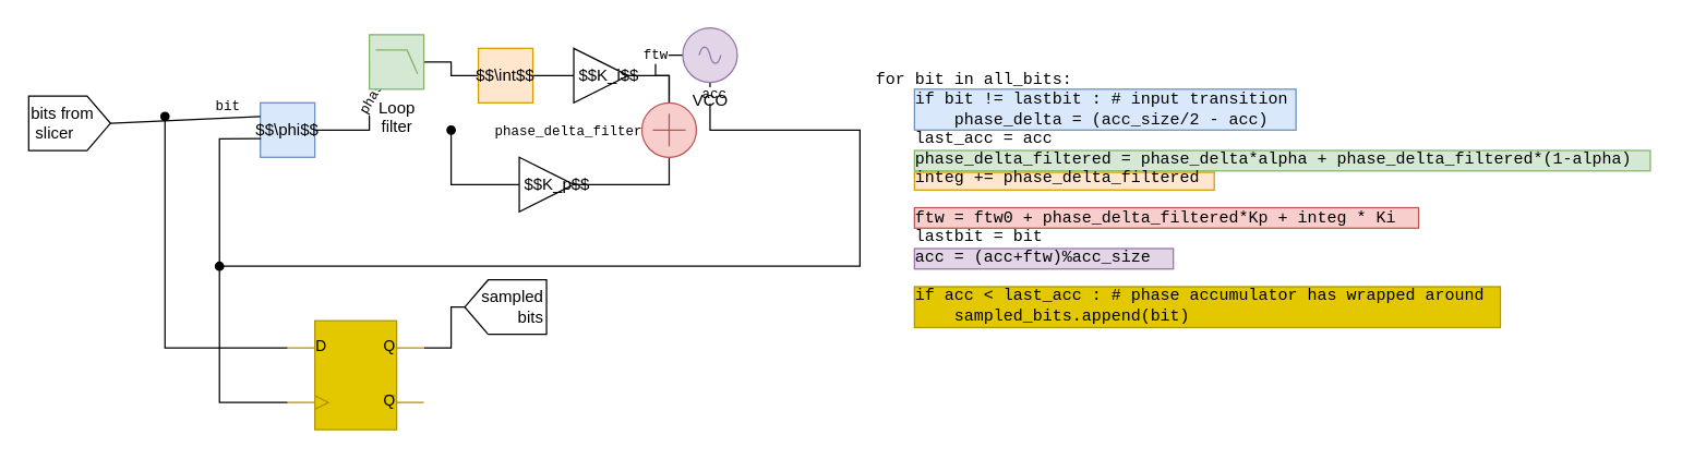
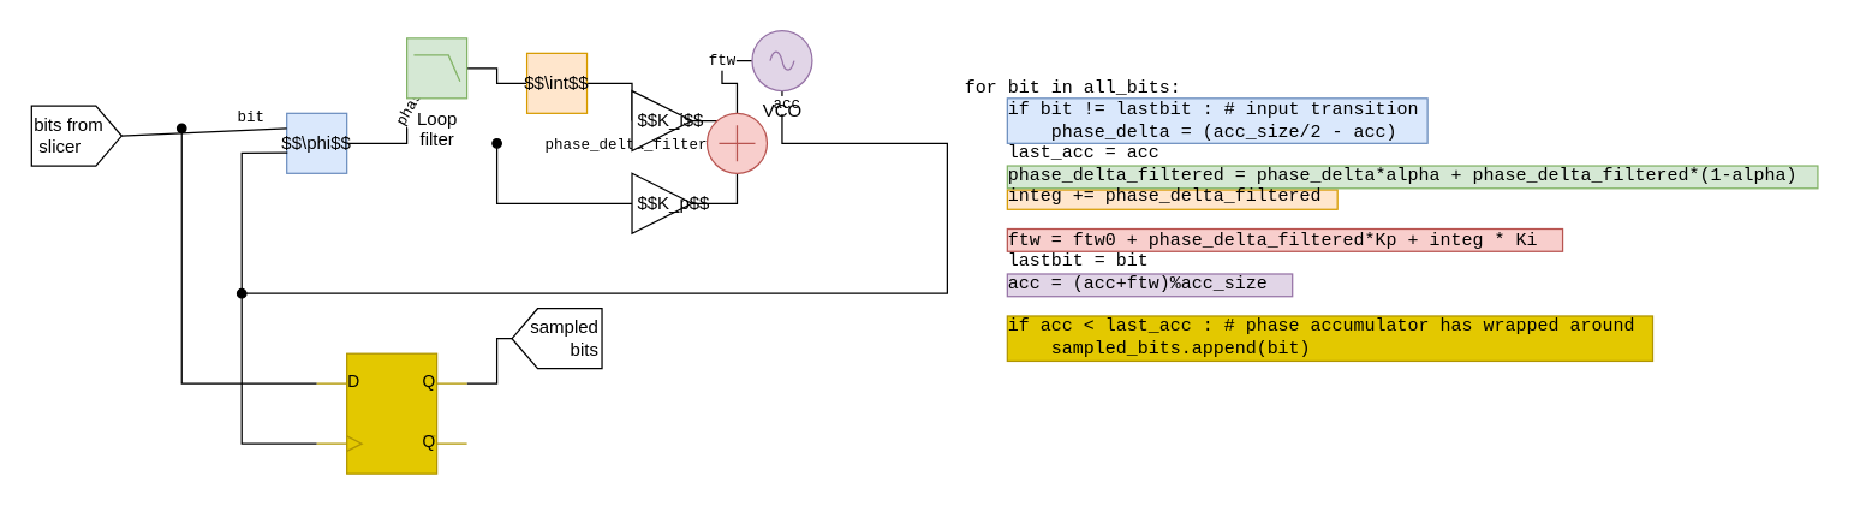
- <mxCell id="20" value="$$K_i$$" style="triangle;whiteSpace=wrap;html=1;fontSize=12;align=left;spacingLeft=2;" vertex="1" parent="1"><mxGeometry x="420" y="35" width="40" height="40" as="geometry" /></mxCell>
+ <mxCell id="20" value="$$K_i$$" style="triangle;whiteSpace=wrap;html=1;fontSize=12;align=left;spacingLeft=2;" vertex="1" parent="1"><mxGeometry x="420" y="60" width="40" height="40" as="geometry" /></mxCell>
- <mxCell id="22" value="$$K_p$$" style="triangle;whiteSpace=wrap;html=1;fontSize=12;align=left;spacingLeft=2;" vertex="1" parent="1"><mxGeometry x="380" y="115" width="40" height="40" as="geometry" /></mxCell>
+ <mxCell id="22" value="$$K_p$$" style="triangle;whiteSpace=wrap;html=1;fontSize=12;align=left;spacingLeft=2;" vertex="1" parent="1"><mxGeometry x="420" y="115" width="40" height="40" as="geometry" /></mxCell>
